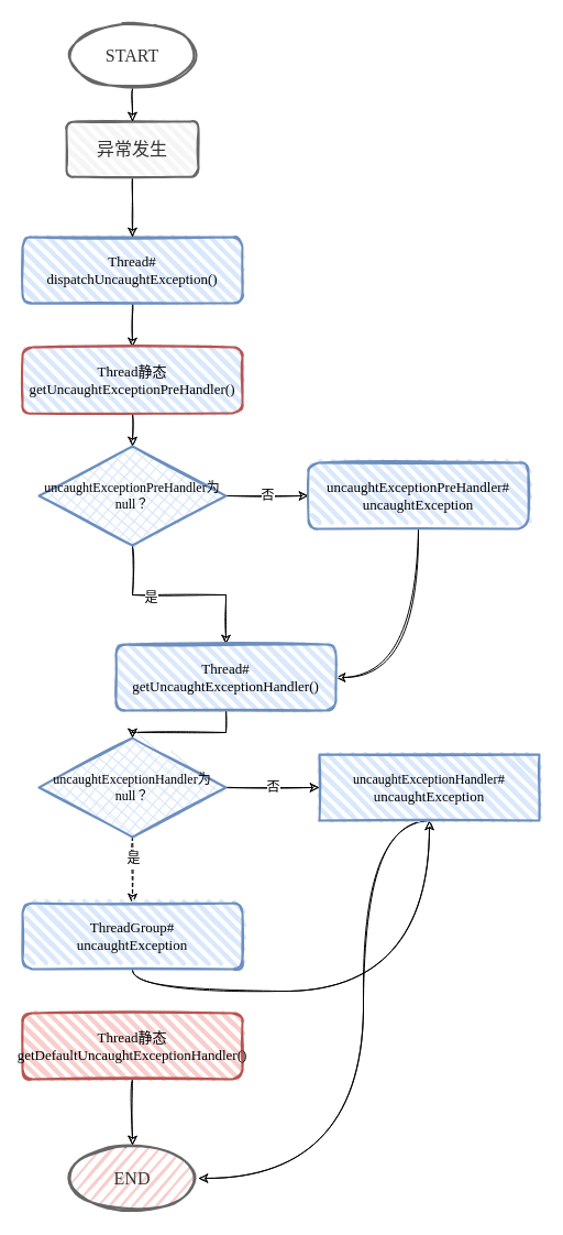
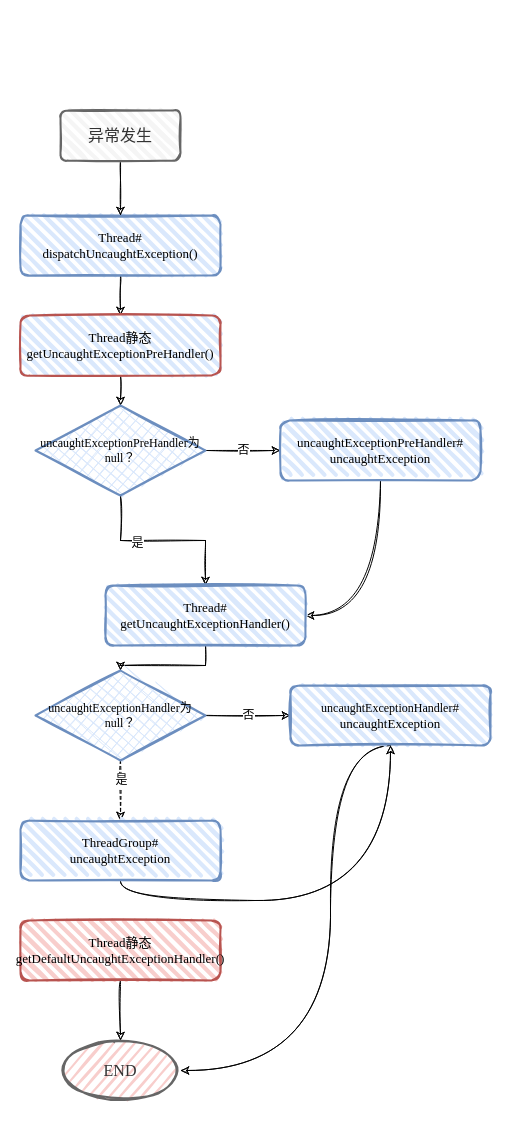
- <mxCell id="27" value="&lt;font style=&quot;font-size: 16px&quot; face=&quot;Comic Sans MS&quot;&gt;START&lt;/font&gt;" style="ellipse;whiteSpace=wrap;html=1;strokeWidth=2;fillWeight=2;hachureGap=8;fillStyle=hachure;sketch=1;strokeColor=#666666;fontColor=#333333;fontSize=16;" vertex="1" parent="1"><mxGeometry x="60" y="20" width="120" height="60" as="geometry" /></mxCell>
- <mxCell id="26" style="edgeStyle=orthogonalEdgeStyle;rounded=0;orthogonalLoop=1;jettySize=auto;html=1;exitX=0.5;exitY=1;exitDx=0;exitDy=0;entryX=0.5;entryY=0;entryDx=0;entryDy=0;fontSize=16;sketch=1;" edge="1" parent="1" source="27" target="5"><mxGeometry relative="1" as="geometry" /></mxCell>
- <mxCell id="25" value="&lt;span style=&quot;font-family: &amp;#34;comic sans ms&amp;#34;&quot;&gt;uncaughtExceptionHandler&lt;/span&gt;&lt;font face=&quot;Comic Sans MS&quot;&gt;&lt;span style=&quot;font-size: 13px&quot;&gt;#&lt;/span&gt;&lt;br&gt;&lt;/font&gt;&lt;span style=&quot;font-family: &amp;#34;comic sans ms&amp;#34; ; font-size: 13px&quot;&gt;uncaughtException&lt;/span&gt;&lt;font face=&quot;Comic Sans MS&quot;&gt;&lt;br&gt;&lt;/font&gt;" style="whiteSpace=wrap;html=1;strokeWidth=2;fillWeight=4;hachureGap=8;hachureAngle=45;fillColor=#dae8fc;sketch=1;strokeColor=#6c8ebf;fillStyle=auto;rounded=0;" vertex="1" parent="1"><mxGeometry x="290" y="685" width="200" height="60" as="geometry" /></mxCell>
+ <mxCell id="25" value="&lt;span style=&quot;font-family: &amp;#34;comic sans ms&amp;#34;&quot;&gt;uncaughtExceptionHandler&lt;/span&gt;&lt;font face=&quot;Comic Sans MS&quot;&gt;&lt;span style=&quot;font-size: 13px&quot;&gt;#&lt;/span&gt;&lt;br&gt;&lt;/font&gt;&lt;span style=&quot;font-family: &amp;#34;comic sans ms&amp;#34; ; font-size: 13px&quot;&gt;uncaughtException&lt;/span&gt;&lt;font face=&quot;Comic Sans MS&quot;&gt;&lt;br&gt;&lt;/font&gt;" style="rounded=1;whiteSpace=wrap;html=1;strokeWidth=2;fillWeight=4;hachureGap=8;hachureAngle=45;fillColor=#dae8fc;sketch=1;strokeColor=#6c8ebf;fillStyle=auto;" vertex="1" parent="1"><mxGeometry x="290" y="685" width="200" height="60" as="geometry" /></mxCell>
